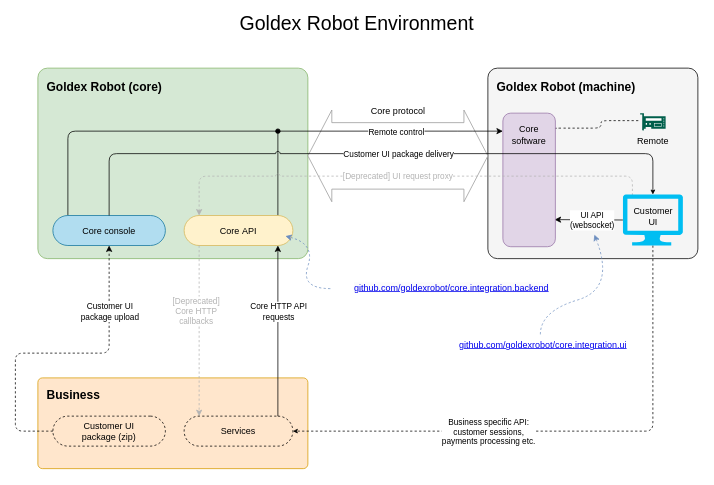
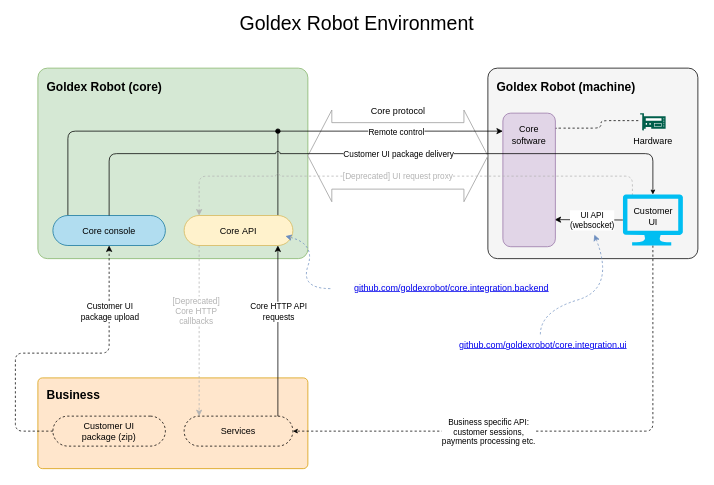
- <mxCell id="32" value="Remote" style="sketch=0;pointerEvents=1;shadow=0;dashed=0;html=1;strokeColor=none;fillColor=#005F4B;labelPosition=center;verticalLabelPosition=bottom;verticalAlign=top;align=center;outlineConnect=0;shape=mxgraph.veeam2.hardware_controller;spacingTop=0;" parent="1" vertex="1"><mxGeometry x="853" y="150" width="33.99" height="23" as="geometry" /></mxCell>
+ <mxCell id="32" value="Hardware" style="sketch=0;pointerEvents=1;shadow=0;dashed=0;html=1;strokeColor=none;fillColor=#005F4B;labelPosition=center;verticalLabelPosition=bottom;verticalAlign=top;align=center;outlineConnect=0;shape=mxgraph.veeam2.hardware_controller;spacingTop=0;" parent="1" vertex="1"><mxGeometry x="853" y="150" width="33.99" height="23" as="geometry" /></mxCell>
